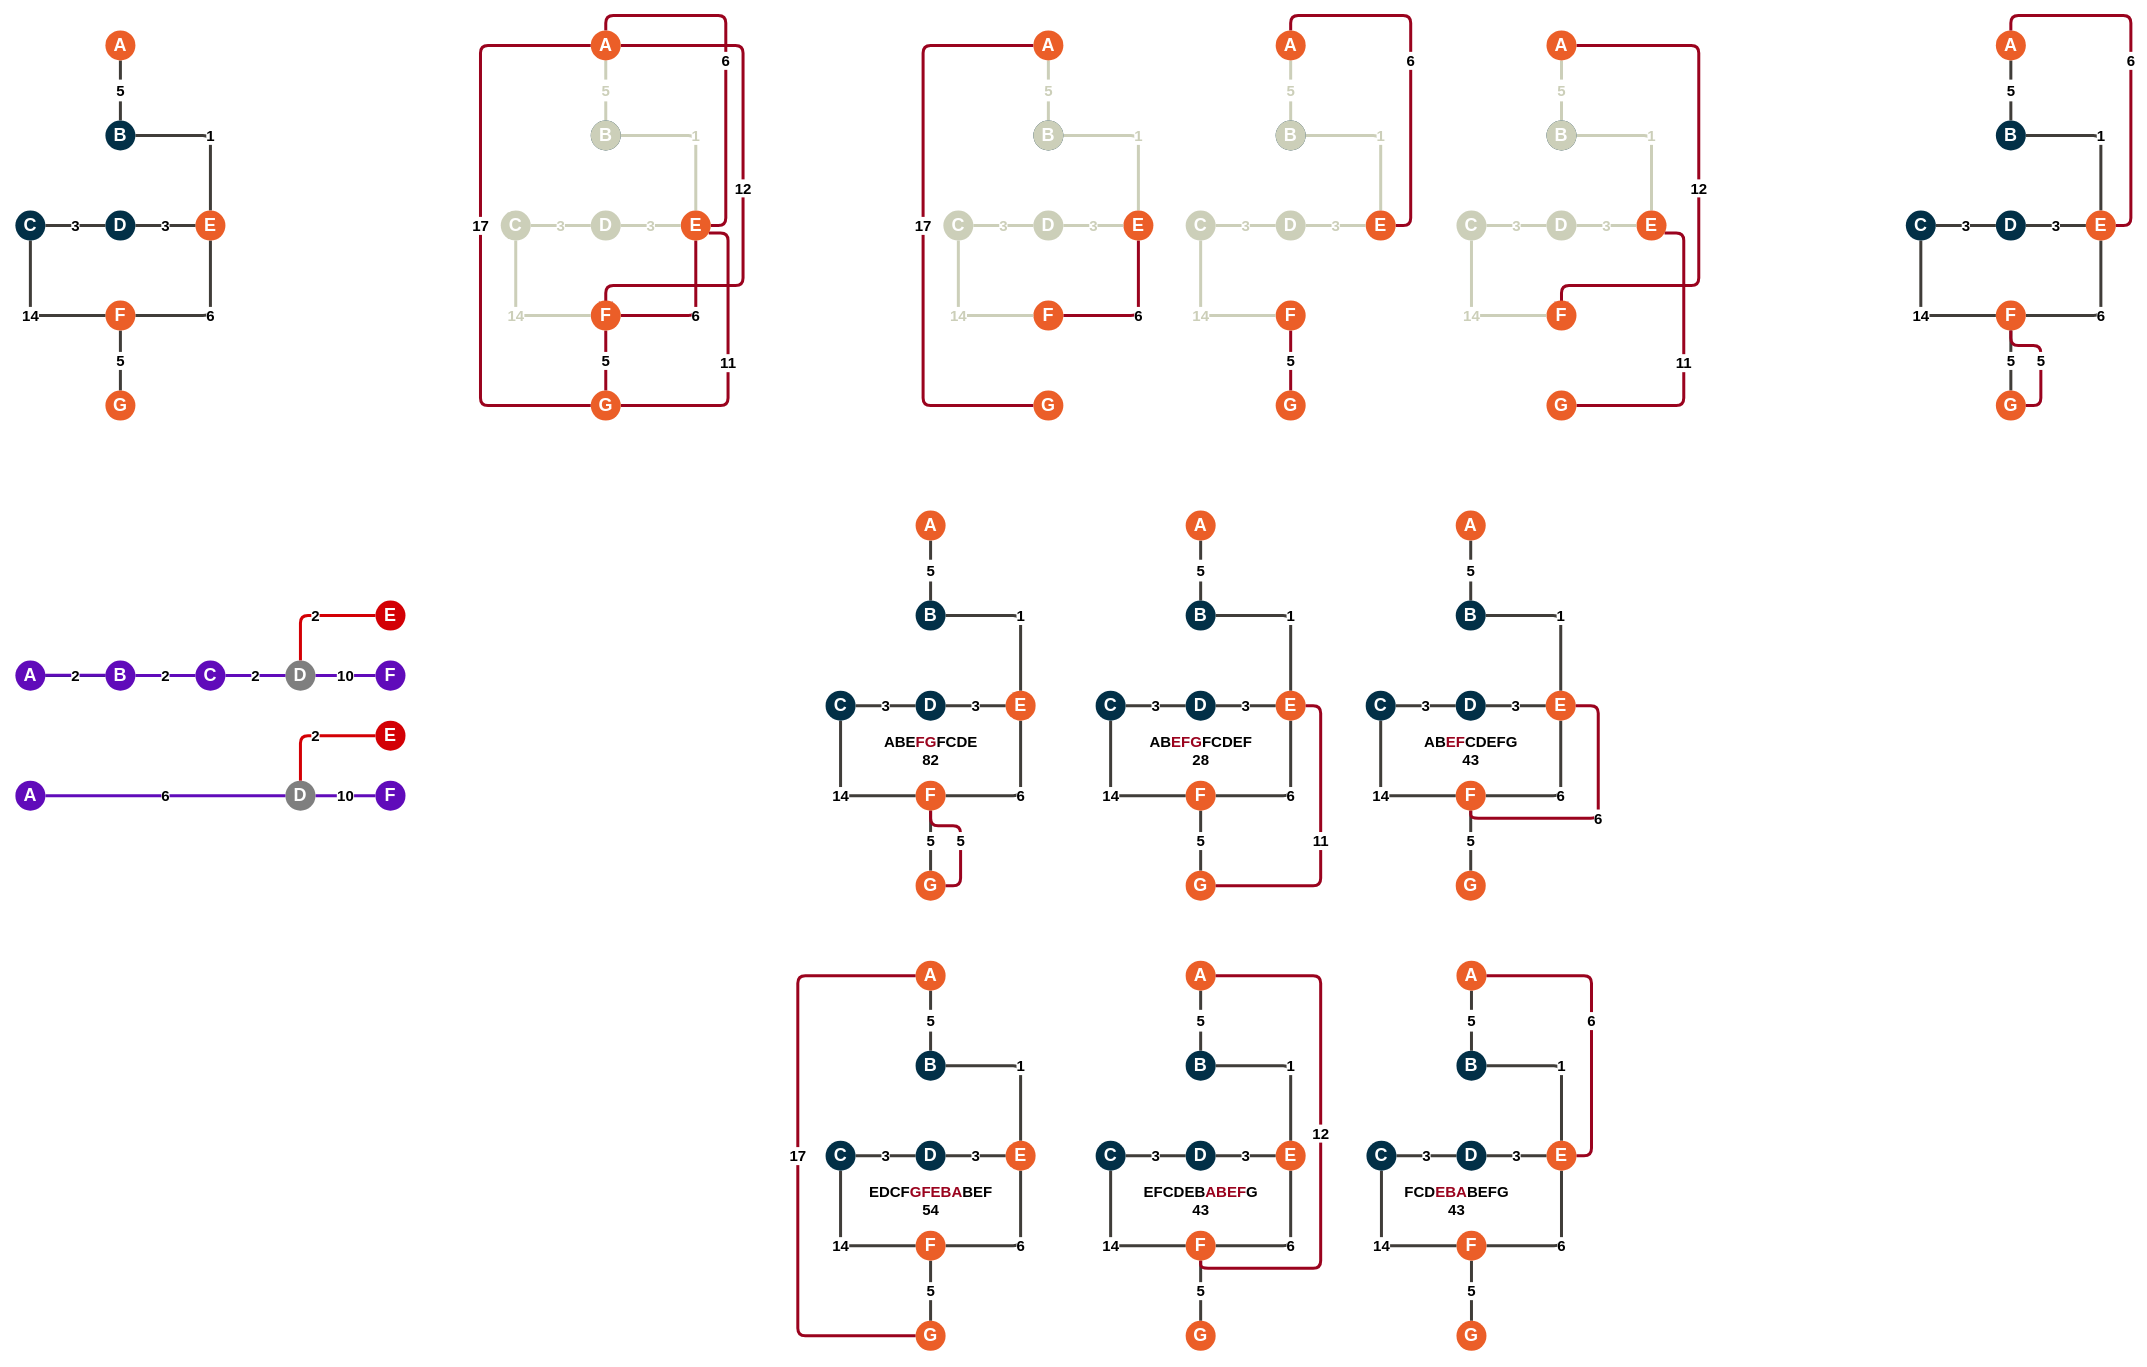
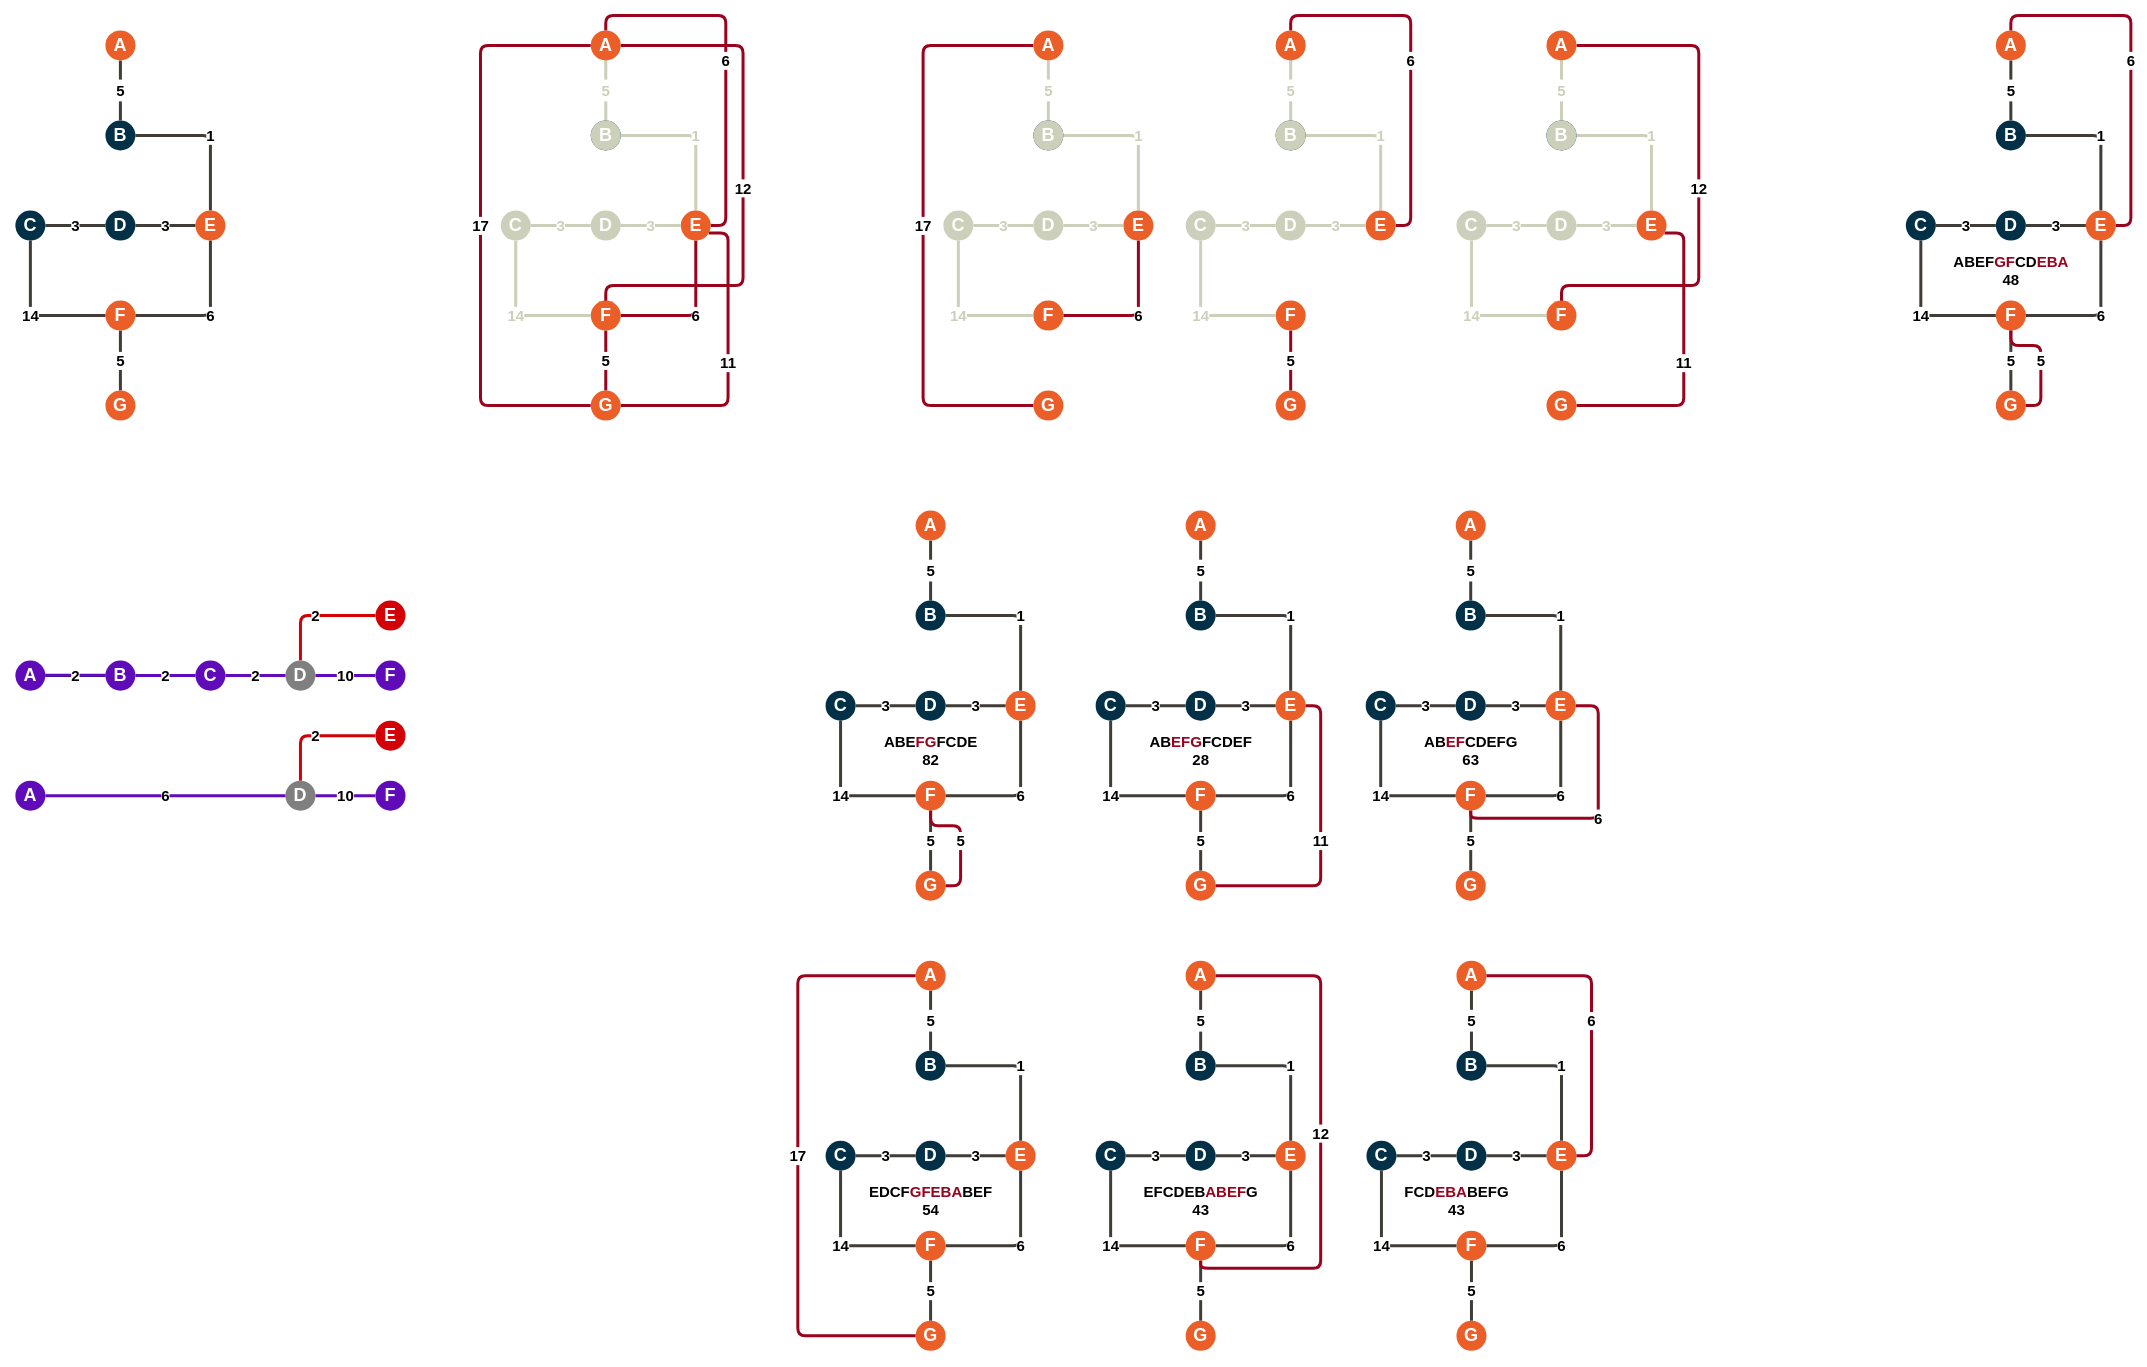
+ <mxCell id="210" value="&lt;b&gt;&lt;font style=&quot;font-size: 20px&quot;&gt;ABEF&lt;font color=&quot;#9a031e&quot;&gt;GF&lt;/font&gt;CD&lt;font color=&quot;#9a031e&quot;&gt;EBA&lt;/font&gt;&lt;br&gt;48&lt;br&gt;&lt;/font&gt;&lt;/b&gt;" style="text;html=1;align=center;verticalAlign=middle;resizable=0;points=[];autosize=1;strokeColor=none;" parent="1" vertex="1"><mxGeometry x="2595" y="340" width="170" height="40" as="geometry" /></mxCell>
- <mxCell id="206" value="&lt;b&gt;&lt;font style=&quot;font-size: 20px&quot;&gt;AB&lt;font color=&quot;#9a031e&quot;&gt;EF&lt;/font&gt;CDEFG&lt;br&gt;43&lt;br&gt;&lt;/font&gt;&lt;/b&gt;" style="text;html=1;align=center;verticalAlign=middle;resizable=0;points=[];autosize=1;strokeColor=none;" parent="1" vertex="1"><mxGeometry x="1890" y="980" width="140" height="40" as="geometry" /></mxCell>
+ <mxCell id="206" value="&lt;b&gt;&lt;font style=&quot;font-size: 20px&quot;&gt;AB&lt;font color=&quot;#9a031e&quot;&gt;EF&lt;/font&gt;CDEFG&lt;br&gt;63&lt;br&gt;&lt;/font&gt;&lt;/b&gt;" style="text;html=1;align=center;verticalAlign=middle;resizable=0;points=[];autosize=1;strokeColor=none;" parent="1" vertex="1"><mxGeometry x="1890" y="980" width="140" height="40" as="geometry" /></mxCell>
